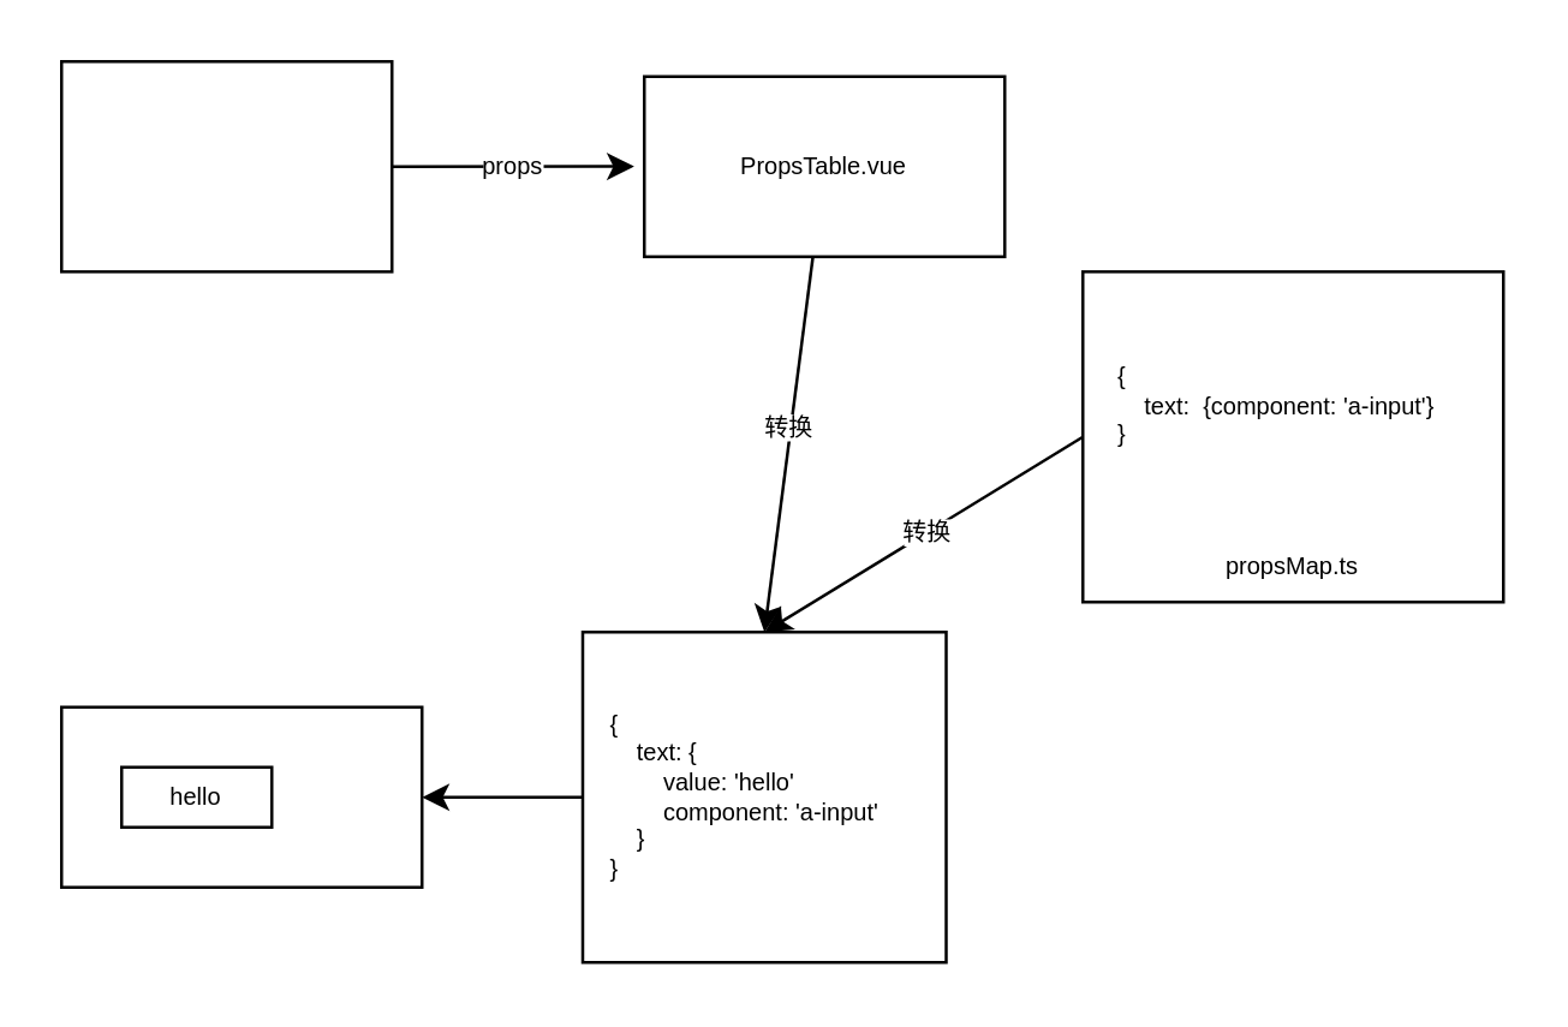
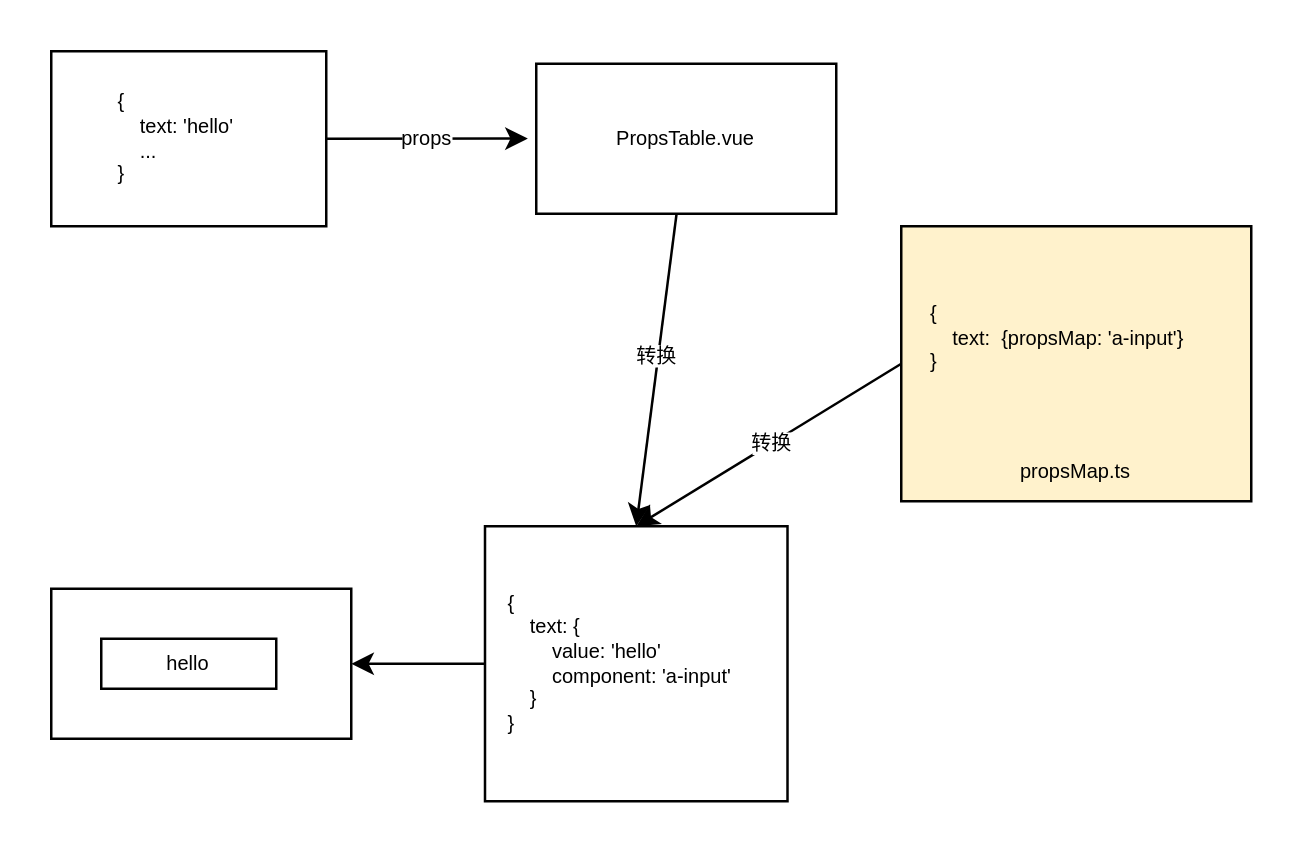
+ <mxCell id="4" value="&lt;font style=&quot;font-size: 8px;&quot;&gt;{&lt;br style=&quot;font-size: 8px;&quot;&gt;&lt;/font&gt;&lt;div style=&quot;font-size: 8px;&quot;&gt;&lt;font style=&quot;font-size: 8px;&quot;&gt;&amp;nbsp; &amp;nbsp; text: 'hello'&lt;/font&gt;&lt;/div&gt;&lt;div style=&quot;font-size: 8px;&quot;&gt;&lt;font style=&quot;font-size: 8px;&quot;&gt;&amp;nbsp; &amp;nbsp; ...&lt;/font&gt;&lt;/div&gt;&lt;font style=&quot;font-size: 8px;&quot;&gt;}&lt;/font&gt;" style="text;html=1;strokeColor=none;fillColor=none;align=left;verticalAlign=middle;whiteSpace=wrap;rounded=0;fontSize=8;" vertex="1" parent="1"><mxGeometry x="45" y="40" width="60" height="30" as="geometry" /></mxCell>
- <mxCell id="11" value="{&lt;br&gt;&amp;nbsp; &amp;nbsp; text:&amp;nbsp; {component: 'a-input'}&lt;br&gt;}" style="text;html=1;strokeColor=none;fillColor=none;align=left;verticalAlign=middle;whiteSpace=wrap;rounded=0;fontSize=8;" vertex="1" parent="1"><mxGeometry x="370" y="120" width="120" height="30" as="geometry" /></mxCell>
+ <mxCell id="11" value="{&lt;br&gt;&amp;nbsp; &amp;nbsp; text:&amp;nbsp; {propsMap: 'a-input'}&lt;br&gt;}" style="text;html=1;strokeColor=none;fillColor=none;align=left;verticalAlign=middle;whiteSpace=wrap;rounded=0;fontSize=8;" vertex="1" parent="1"><mxGeometry x="370" y="120" width="120" height="30" as="geometry" /></mxCell>
- <mxCell id="10" value="&lt;br&gt;&lt;br&gt;&lt;br&gt;&lt;br&gt;&lt;br&gt;&lt;br&gt;&lt;br&gt;&lt;br&gt;&lt;br&gt;&lt;div style=&quot;&quot;&gt;&lt;span style=&quot;background-color: initial;&quot;&gt;propsMap.ts&lt;/span&gt;&lt;/div&gt;" style="rounded=0;whiteSpace=wrap;html=1;fontSize=8;align=center;" vertex="1" parent="1"><mxGeometry x="360" y="90" width="140" height="110" as="geometry" /></mxCell>
+ <mxCell id="10" value="&lt;br&gt;&lt;br&gt;&lt;br&gt;&lt;br&gt;&lt;br&gt;&lt;br&gt;&lt;br&gt;&lt;br&gt;&lt;br&gt;&lt;div style=&quot;&quot;&gt;&lt;span style=&quot;background-color: initial;&quot;&gt;propsMap.ts&lt;/span&gt;&lt;/div&gt;" style="rounded=0;whiteSpace=wrap;html=1;fontSize=8;align=center;fillColor=#fff2cc;" vertex="1" parent="1"><mxGeometry x="360" y="90" width="140" height="110" as="geometry" /></mxCell>
- <mxCell id="16" value="hello" style="rounded=0;whiteSpace=wrap;html=1;fontSize=8;" vertex="1" parent="1"><mxGeometry x="40" y="255" width="50" height="20" as="geometry" /></mxCell>
+ <mxCell id="16" value="hello" style="rounded=0;whiteSpace=wrap;html=1;fontSize=8;" vertex="1" parent="1"><mxGeometry x="40" y="255" width="70" height="20" as="geometry" /></mxCell>
